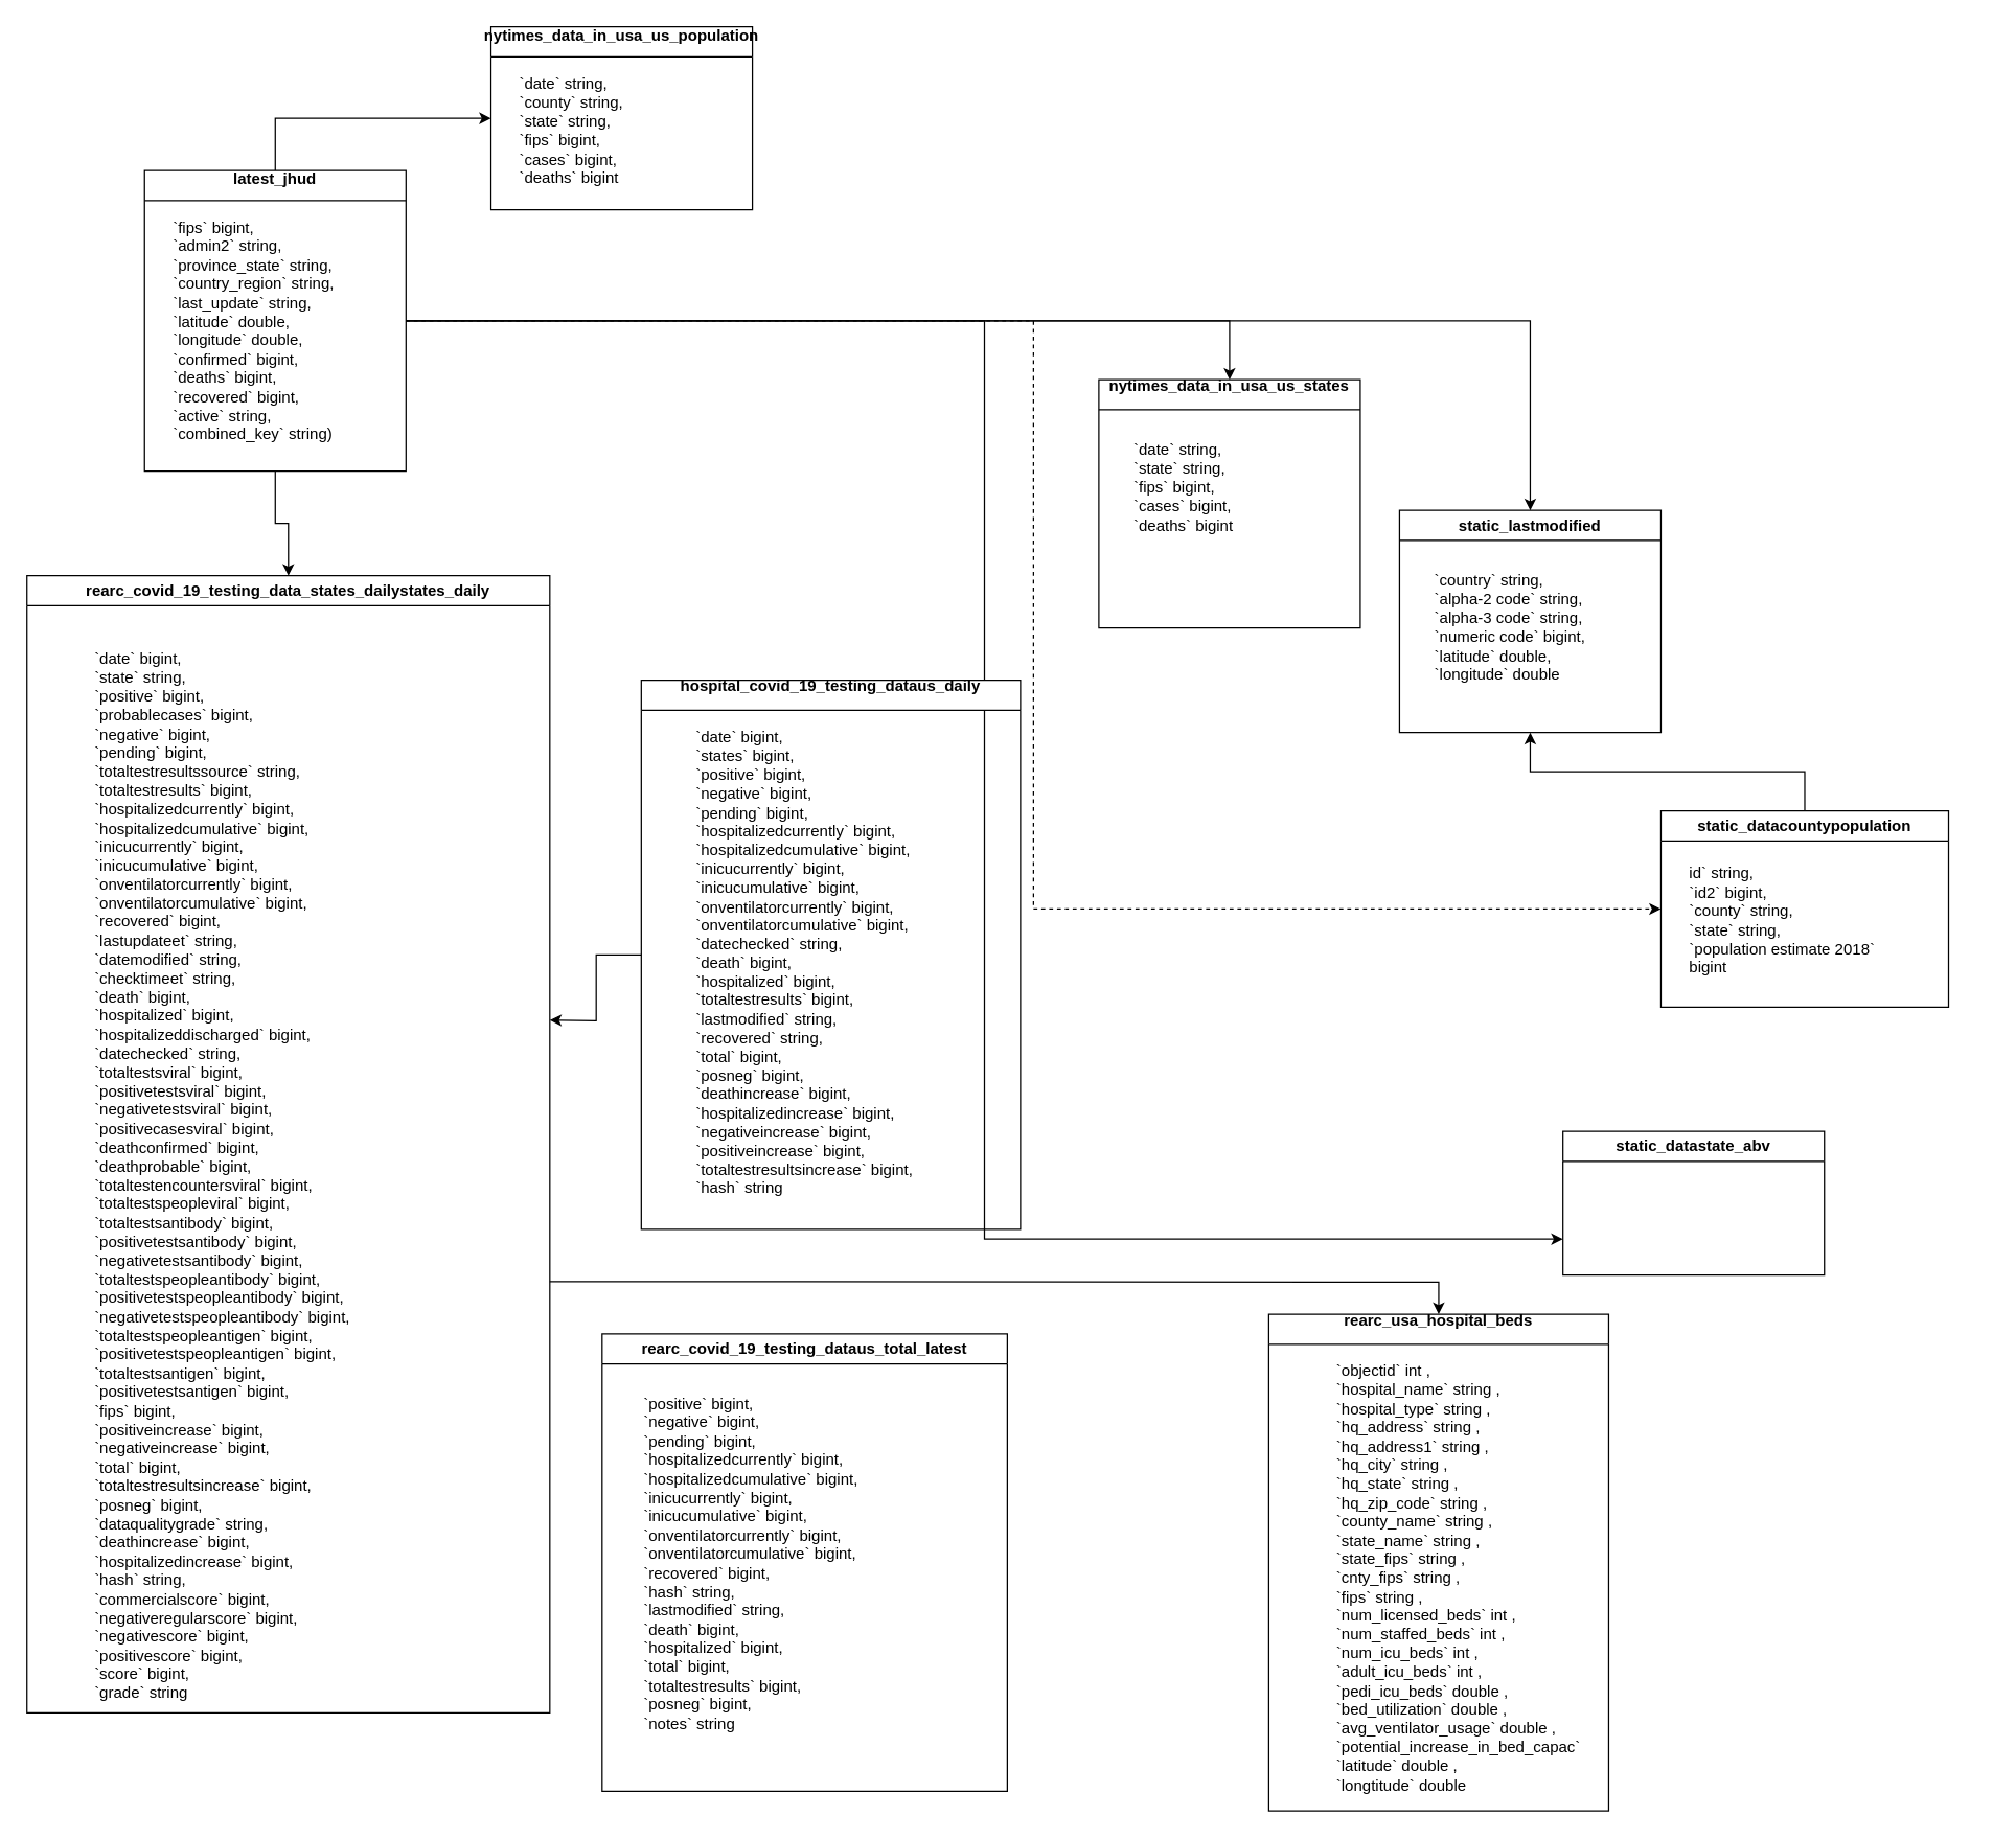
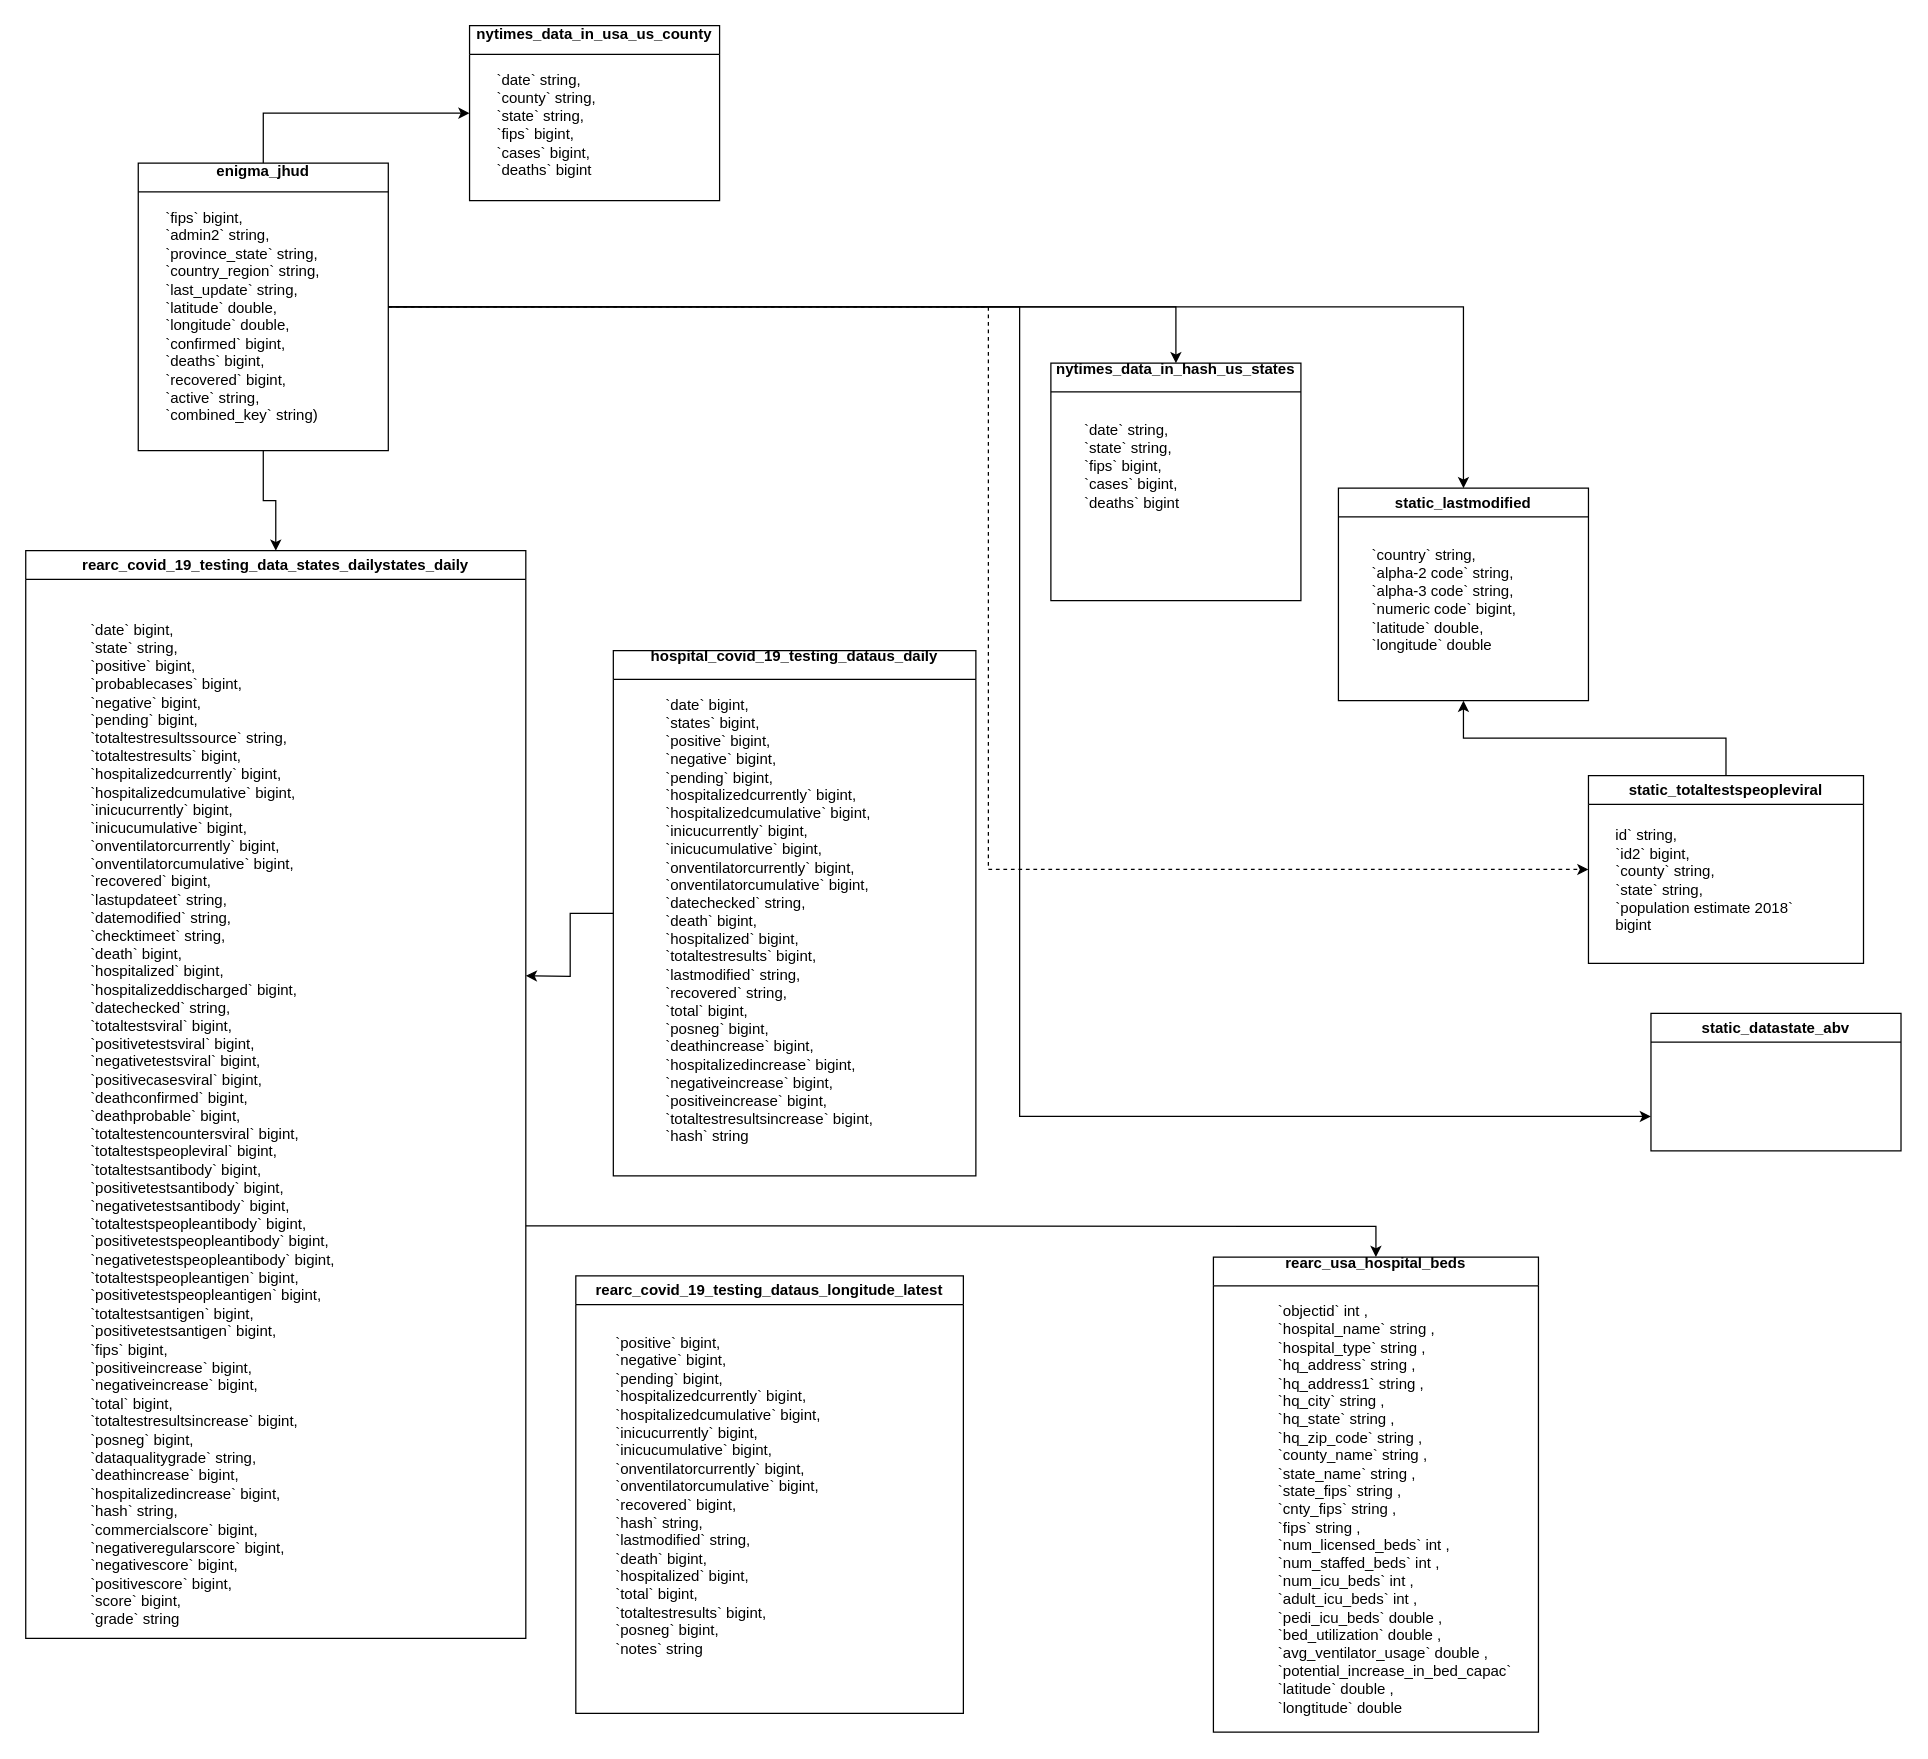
- <mxCell id="9" value="&lt;p style=&quot;margin-top:0in;margin-right:0in;margin-bottom:8.0pt;&lt;br/&gt;margin-left:0in;text-indent:0in;line-height:107%&quot; class=&quot;MsoNormal&quot;&gt;&lt;font face=&quot;Arial, sans-serif&quot;&gt;nytimes_data_in_usa_us_population&lt;/font&gt;&lt;br&gt;&lt;/p&gt;" style="swimlane;whiteSpace=wrap;html=1;" parent="1" vertex="1"><mxGeometry x="375" y="20" width="200" height="140" as="geometry" /></mxCell>
+ <mxCell id="9" value="&lt;p style=&quot;margin-top:0in;margin-right:0in;margin-bottom:8.0pt;&lt;br/&gt;margin-left:0in;text-indent:0in;line-height:107%&quot; class=&quot;MsoNormal&quot;&gt;&lt;font face=&quot;Arial, sans-serif&quot;&gt;nytimes_data_in_usa_us_county&lt;/font&gt;&lt;br&gt;&lt;/p&gt;" style="swimlane;whiteSpace=wrap;html=1;" parent="1" vertex="1"><mxGeometry x="375" y="20" width="200" height="140" as="geometry" /></mxCell>
- <mxCell id="7" value="&lt;p style=&quot;margin-top:0in;margin-right:0in;margin-bottom:8.0pt;&lt;br/&gt;margin-left:0in;text-indent:0in;line-height:107%&quot; class=&quot;MsoNormal&quot;&gt;&lt;span style=&quot;font-family: Arial, sans-serif;&quot;&gt;latest_jhud&lt;/span&gt;&lt;/p&gt;" style="swimlane;whiteSpace=wrap;html=1;" parent="1" vertex="1"><mxGeometry x="110" y="130" width="200" height="230" as="geometry" /></mxCell>
+ <mxCell id="7" value="&lt;p style=&quot;margin-top:0in;margin-right:0in;margin-bottom:8.0pt;&lt;br/&gt;margin-left:0in;text-indent:0in;line-height:107%&quot; class=&quot;MsoNormal&quot;&gt;&lt;span style=&quot;font-family: Arial, sans-serif;&quot;&gt;enigma_jhud&lt;/span&gt;&lt;/p&gt;" style="swimlane;whiteSpace=wrap;html=1;" parent="1" vertex="1"><mxGeometry x="110" y="130" width="200" height="230" as="geometry" /></mxCell>
- <mxCell id="11" value="nytimes_data_in_usa_us_states&lt;div&gt;&lt;br/&gt;&lt;/div&gt;" style="swimlane;whiteSpace=wrap;html=1;" parent="1" vertex="1"><mxGeometry x="840" y="290" width="200" height="190" as="geometry" /></mxCell>
+ <mxCell id="11" value="nytimes_data_in_hash_us_states&lt;div&gt;&lt;br/&gt;&lt;/div&gt;" style="swimlane;whiteSpace=wrap;html=1;" parent="1" vertex="1"><mxGeometry x="840" y="290" width="200" height="190" as="geometry" /></mxCell>
- <mxCell id="23" value="static_datacountypopulation" style="swimlane;whiteSpace=wrap;html=1;" parent="1" vertex="1"><mxGeometry x="1270" y="620" width="220" height="150" as="geometry" /></mxCell>
+ <mxCell id="23" value="static_totaltestspeopleviral" style="swimlane;whiteSpace=wrap;html=1;" parent="1" vertex="1"><mxGeometry x="1270" y="620" width="220" height="150" as="geometry" /></mxCell>
- <mxCell id="21" value="static_datastate_abv" style="swimlane;whiteSpace=wrap;html=1;" parent="1" vertex="1"><mxGeometry x="1195" y="865" width="200" height="110" as="geometry" /></mxCell>
+ <mxCell id="21" value="static_datastate_abv" style="swimlane;whiteSpace=wrap;html=1;" parent="1" vertex="1"><mxGeometry x="1320" y="810" width="200" height="110" as="geometry" /></mxCell>
- <mxCell id="19" value="&lt;div&gt;&lt;br&gt;&lt;/div&gt;rearc_covid_19_testing_dataus_total_latest&lt;div&gt;&lt;br&gt;&lt;/div&gt;" style="swimlane;whiteSpace=wrap;html=1;" parent="1" vertex="1"><mxGeometry x="460" y="1020" width="310" height="350" as="geometry" /></mxCell>
+ <mxCell id="19" value="&lt;div&gt;&lt;br&gt;&lt;/div&gt;rearc_covid_19_testing_dataus_longitude_latest&lt;div&gt;&lt;br&gt;&lt;/div&gt;" style="swimlane;whiteSpace=wrap;html=1;" parent="1" vertex="1"><mxGeometry x="460" y="1020" width="310" height="350" as="geometry" /></mxCell>
